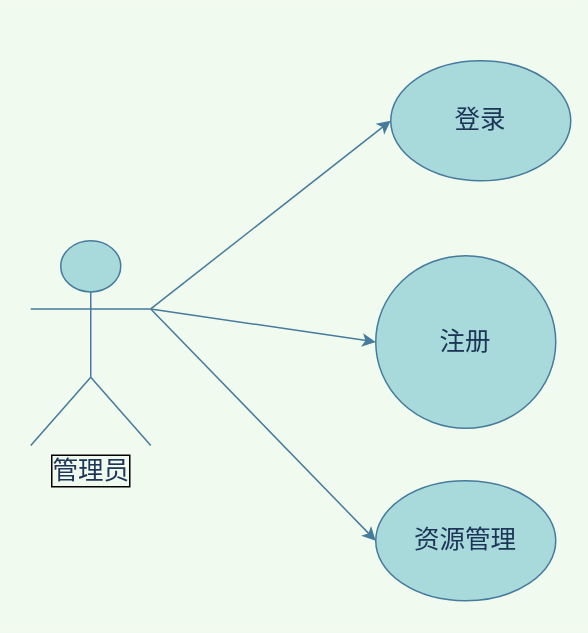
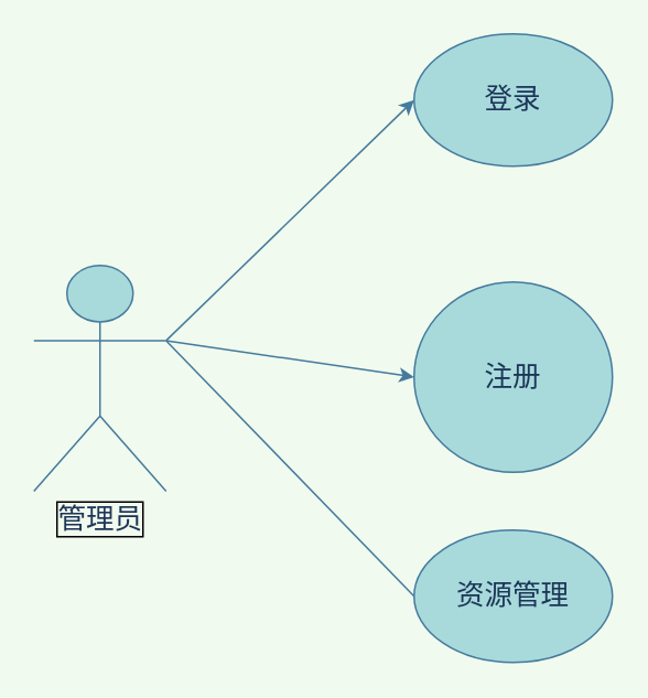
- <mxCell id="2" value="登录" style="ellipse;whiteSpace=wrap;html=1;fillColor=#A8DADC;strokeColor=#457B9D;fontColor=#1D3557;fontSize=17;" vertex="1" parent="1"><mxGeometry x="260" y="40" width="120" height="80" as="geometry" /></mxCell>
+ <mxCell id="2" value="登录" style="ellipse;whiteSpace=wrap;html=1;fillColor=#A8DADC;strokeColor=#457B9D;fontColor=#1D3557;fontSize=17;" vertex="1" parent="1"><mxGeometry x="250" y="20" width="120" height="80" as="geometry" /></mxCell>
- <mxCell id="7" style="edgeStyle=none;rounded=1;sketch=0;orthogonalLoop=1;jettySize=auto;html=1;exitX=1;exitY=0.333;exitDx=0;exitDy=0;exitPerimeter=0;entryX=0;entryY=0.5;entryDx=0;entryDy=0;strokeColor=#457B9D;fillColor=#A8DADC;fontColor=#1D3557;" edge="1" parent="1" source="8" target="4"><mxGeometry relative="1" as="geometry" /></mxCell>
+ <mxCell id="7" style="edgeStyle=none;rounded=1;sketch=0;orthogonalLoop=1;jettySize=auto;html=1;exitX=1;exitY=0.333;exitDx=0;exitDy=0;exitPerimeter=0;entryX=0;entryY=0.5;entryDx=0;entryDy=0;strokeColor=#457B9D;fillColor=#A8DADC;fontColor=#1D3557;endArrow=none;" edge="1" parent="1" source="8" target="4"><mxGeometry relative="1" as="geometry" /></mxCell>
